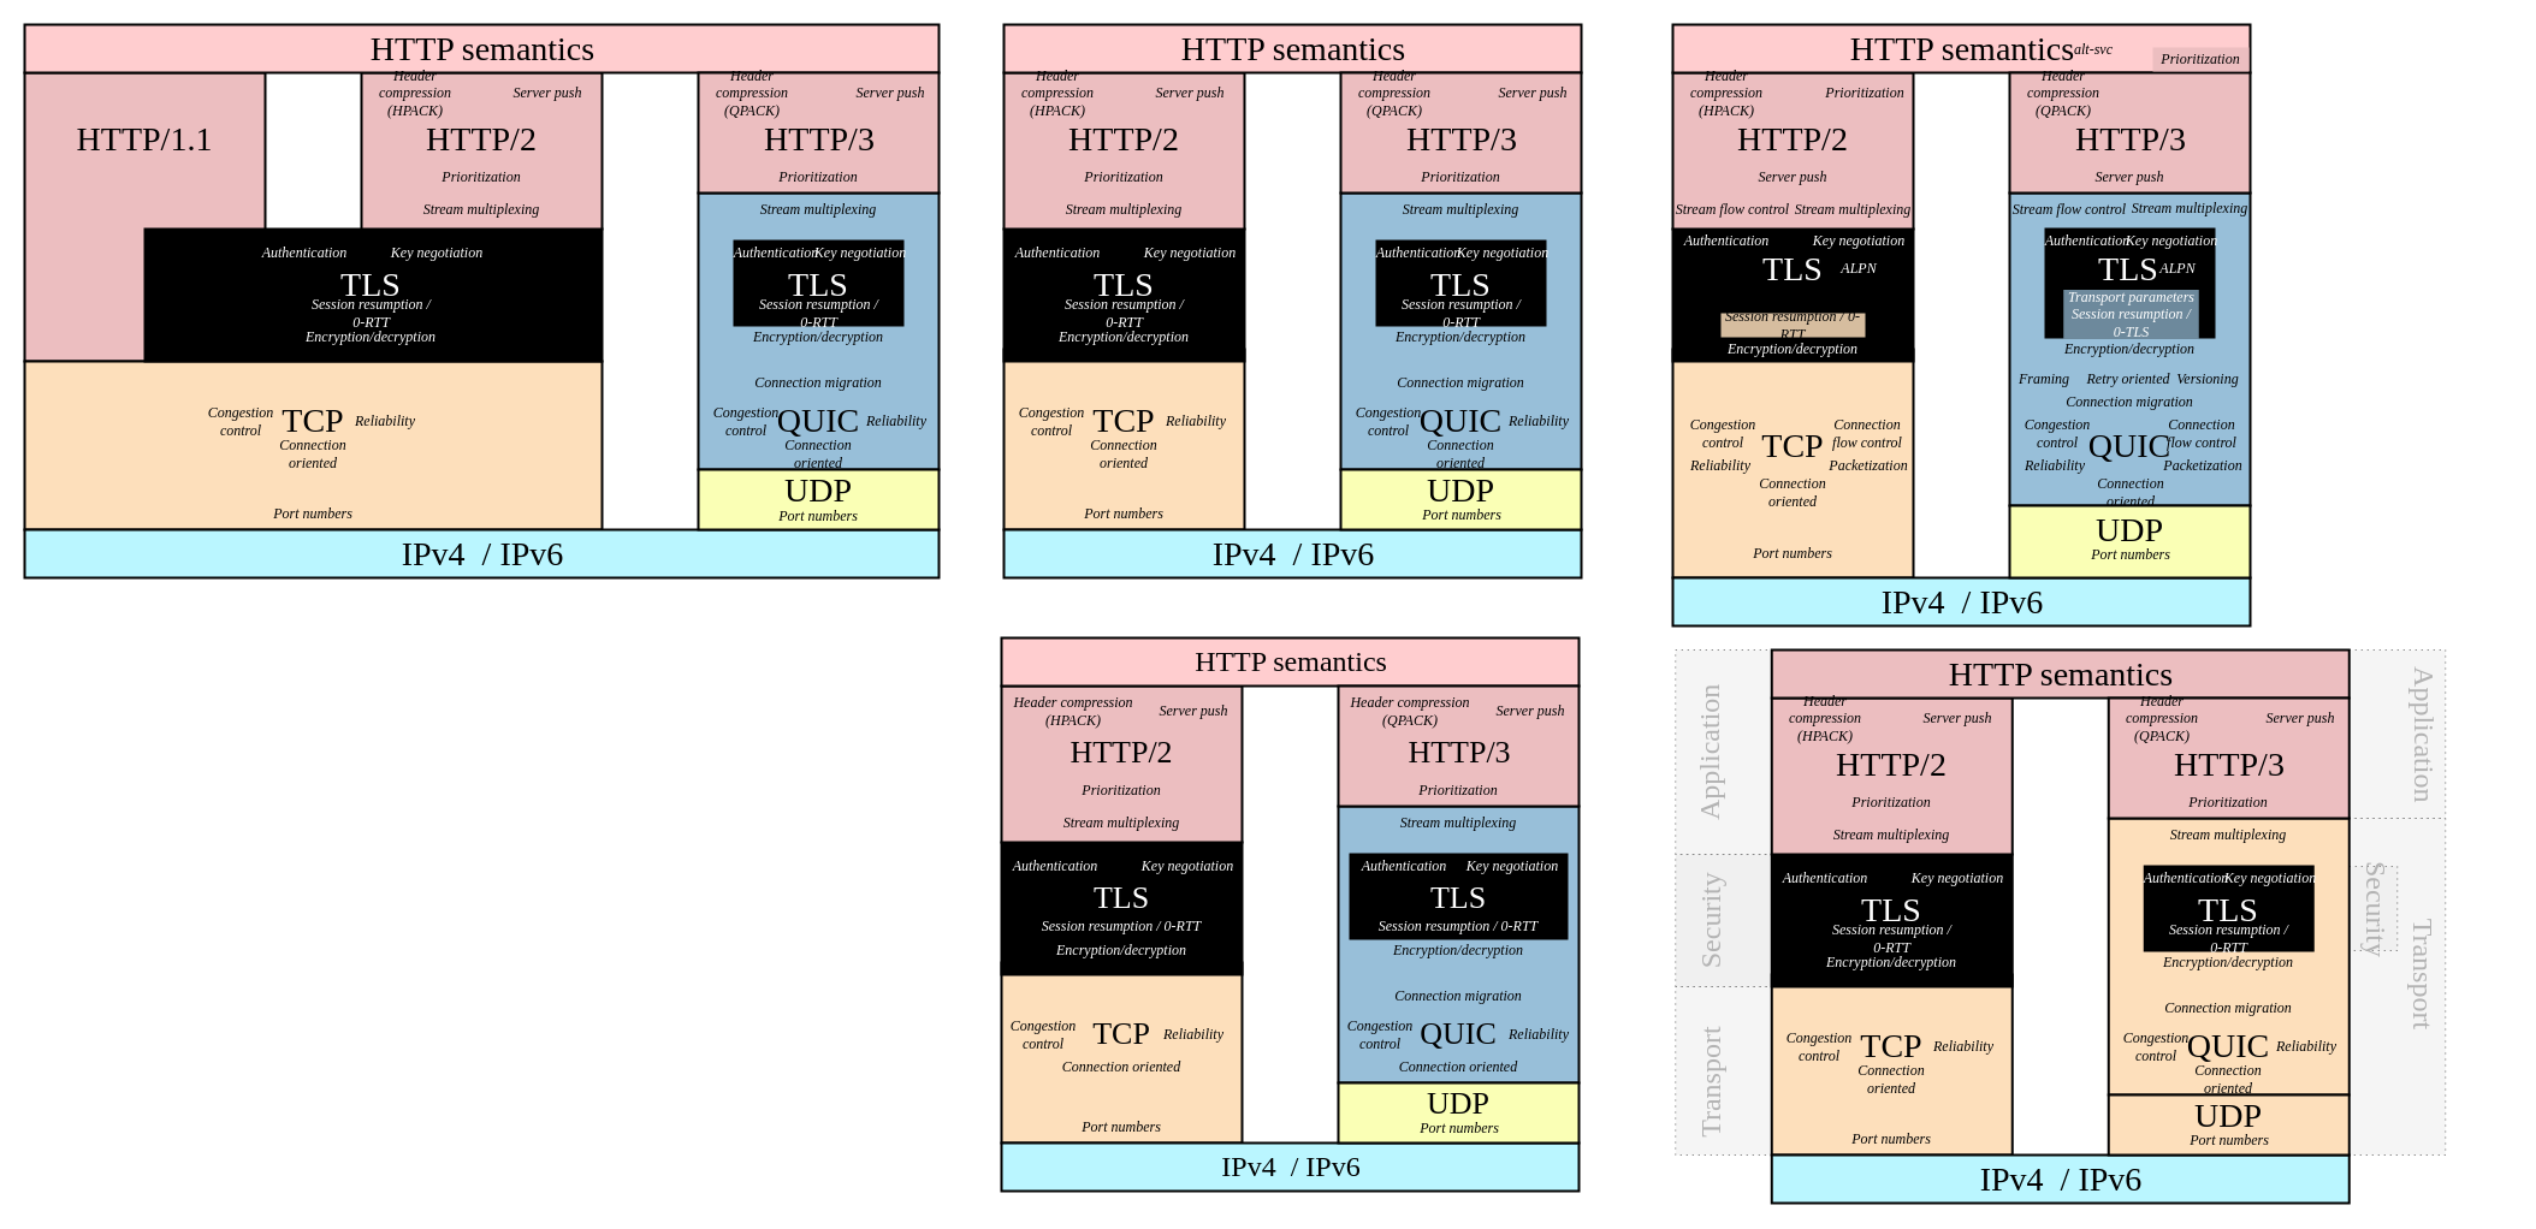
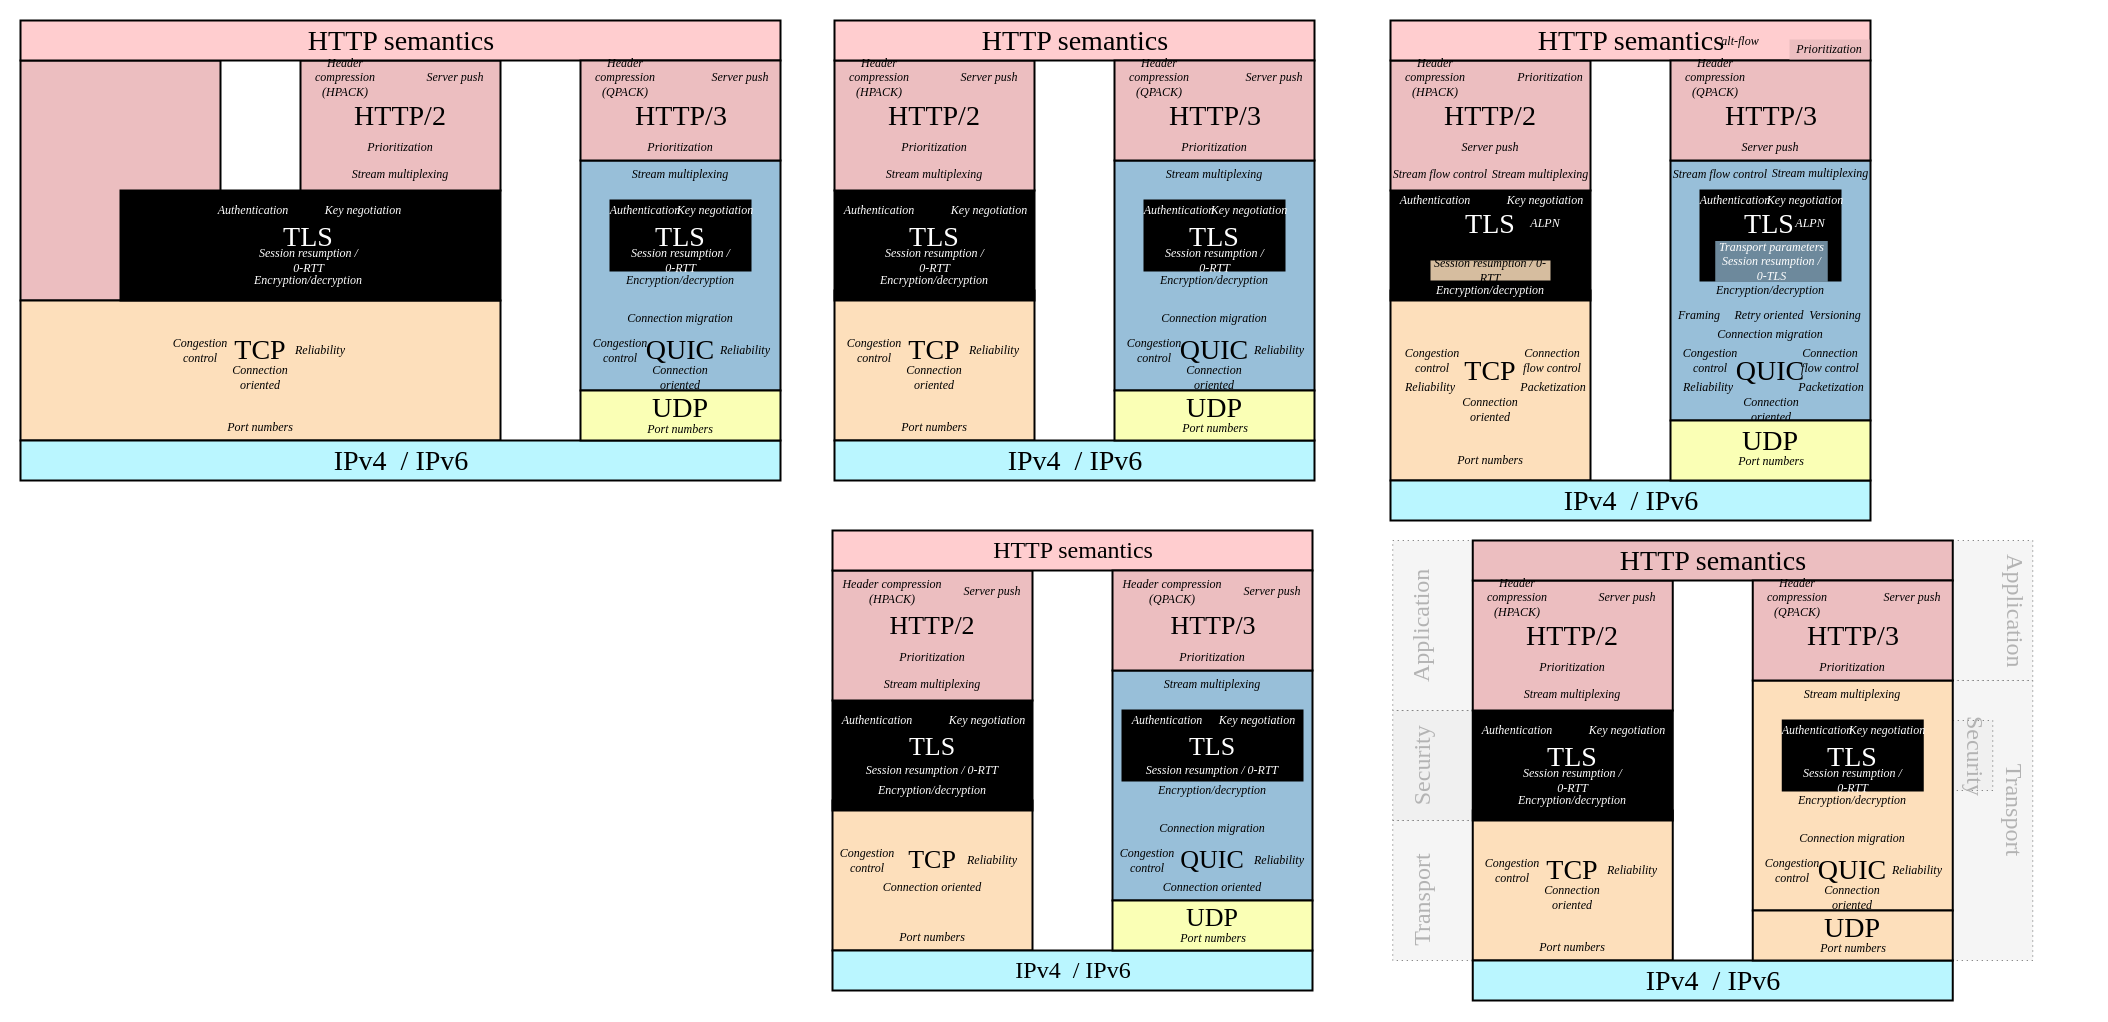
- <mxCell id="187" value="&lt;i&gt;&lt;font face=&quot;Myriad Pro Condensed&quot;&gt;alt-svc&lt;/font&gt;&lt;/i&gt;" style="text;html=1;strokeColor=none;fillColor=none;align=center;verticalAlign=middle;whiteSpace=wrap;rounded=0;" parent="1" vertex="1"><mxGeometry x="1700" y="31" width="80" height="20" as="geometry" /></mxCell>
+ <mxCell id="187" value="&lt;i&gt;&lt;font face=&quot;Myriad Pro Condensed&quot;&gt;alt-flow&lt;/font&gt;&lt;/i&gt;" style="text;html=1;strokeColor=none;fillColor=none;align=center;verticalAlign=middle;whiteSpace=wrap;rounded=0;" parent="1" vertex="1"><mxGeometry x="1700" y="31" width="80" height="20" as="geometry" /></mxCell>
- <mxCell id="231" value="&lt;font style=&quot;font-size: 28px&quot; face=&quot;Myriad Pro Condensed&quot;&gt;HTTP/1.1&lt;/font&gt;" style="text;html=1;strokeColor=none;fillColor=none;align=center;verticalAlign=middle;whiteSpace=wrap;rounded=0;dashed=1;dashPattern=1 4;" parent="1" vertex="1"><mxGeometry x="20" y="105" width="200" height="20" as="geometry" /></mxCell>
